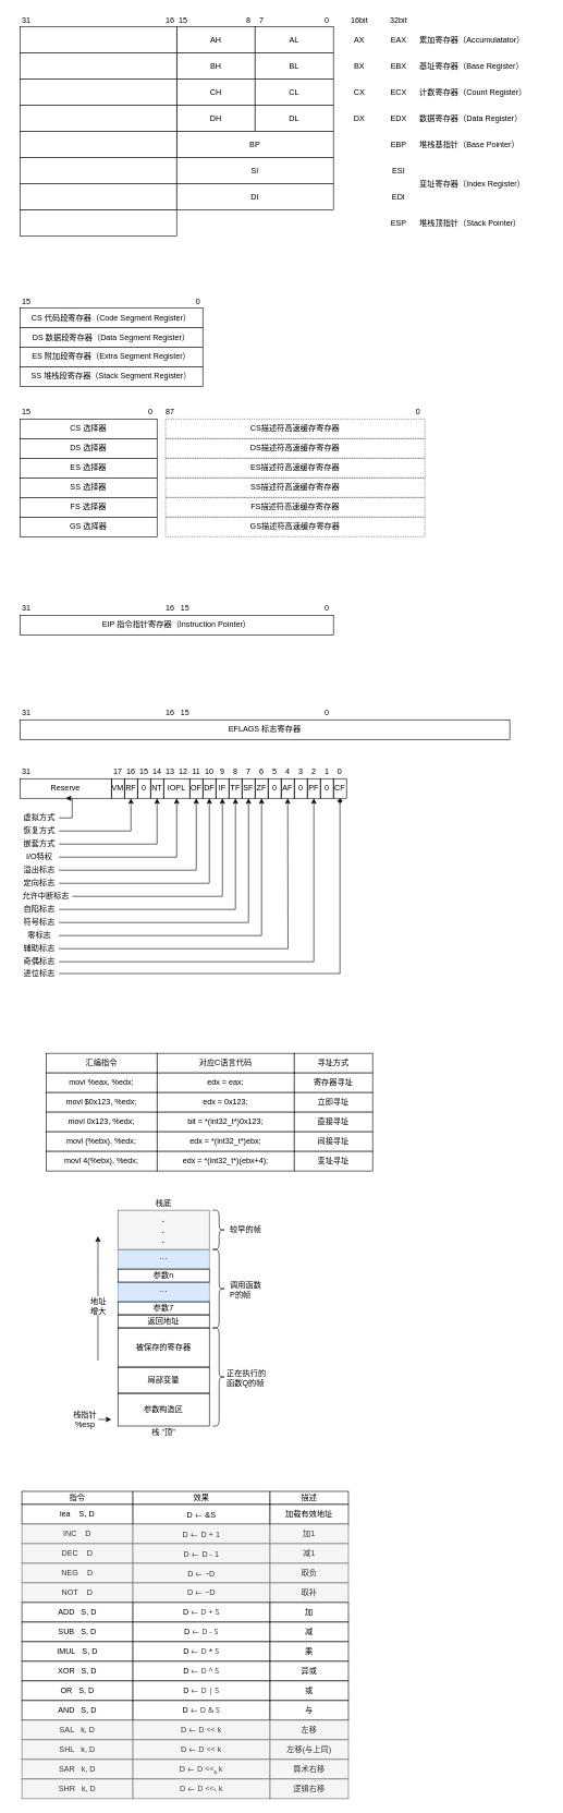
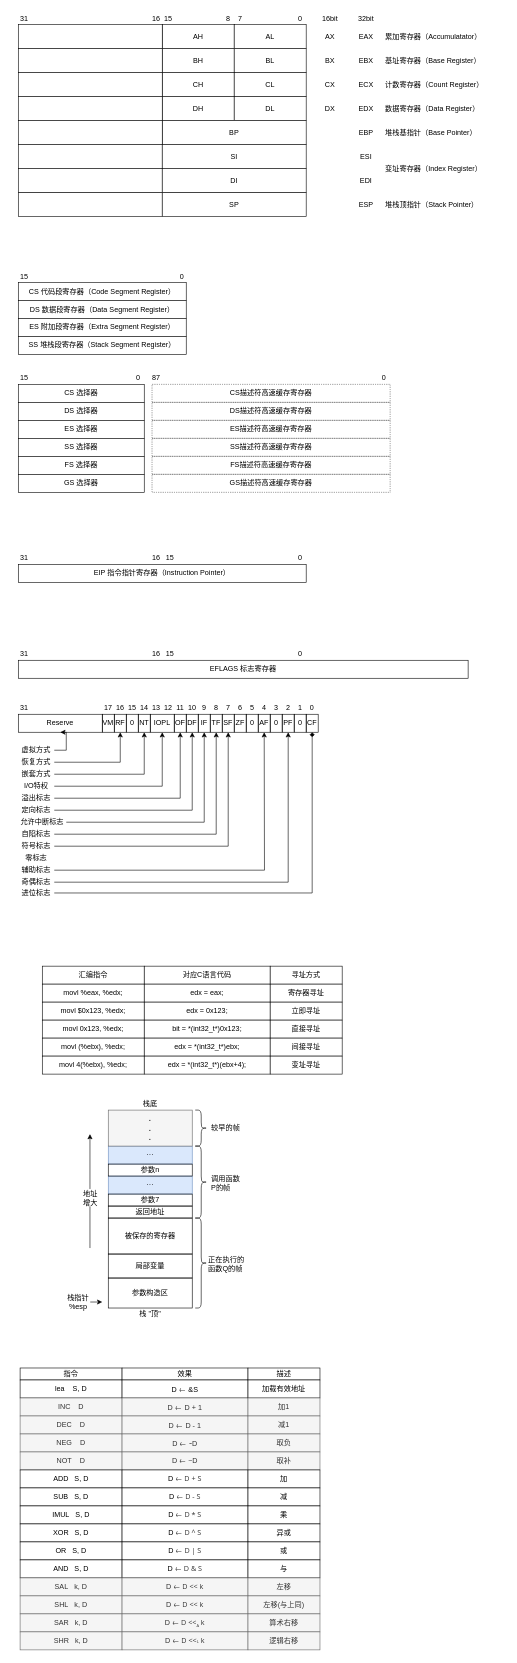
+ <mxCell id="22" value="SP" style="rounded=0;whiteSpace=wrap;html=1;" vertex="1" parent="1"><mxGeometry x="270" y="320" width="240" height="40" as="geometry" /></mxCell>
- <mxCell id="174" style="edgeStyle=orthogonalEdgeStyle;rounded=0;orthogonalLoop=1;jettySize=auto;html=1;exitX=1;exitY=0.5;exitDx=0;exitDy=0;entryX=0.5;entryY=1;entryDx=0;entryDy=0;" edge="1" parent="1" source="175" target="142"><mxGeometry relative="1" as="geometry" /></mxCell>
